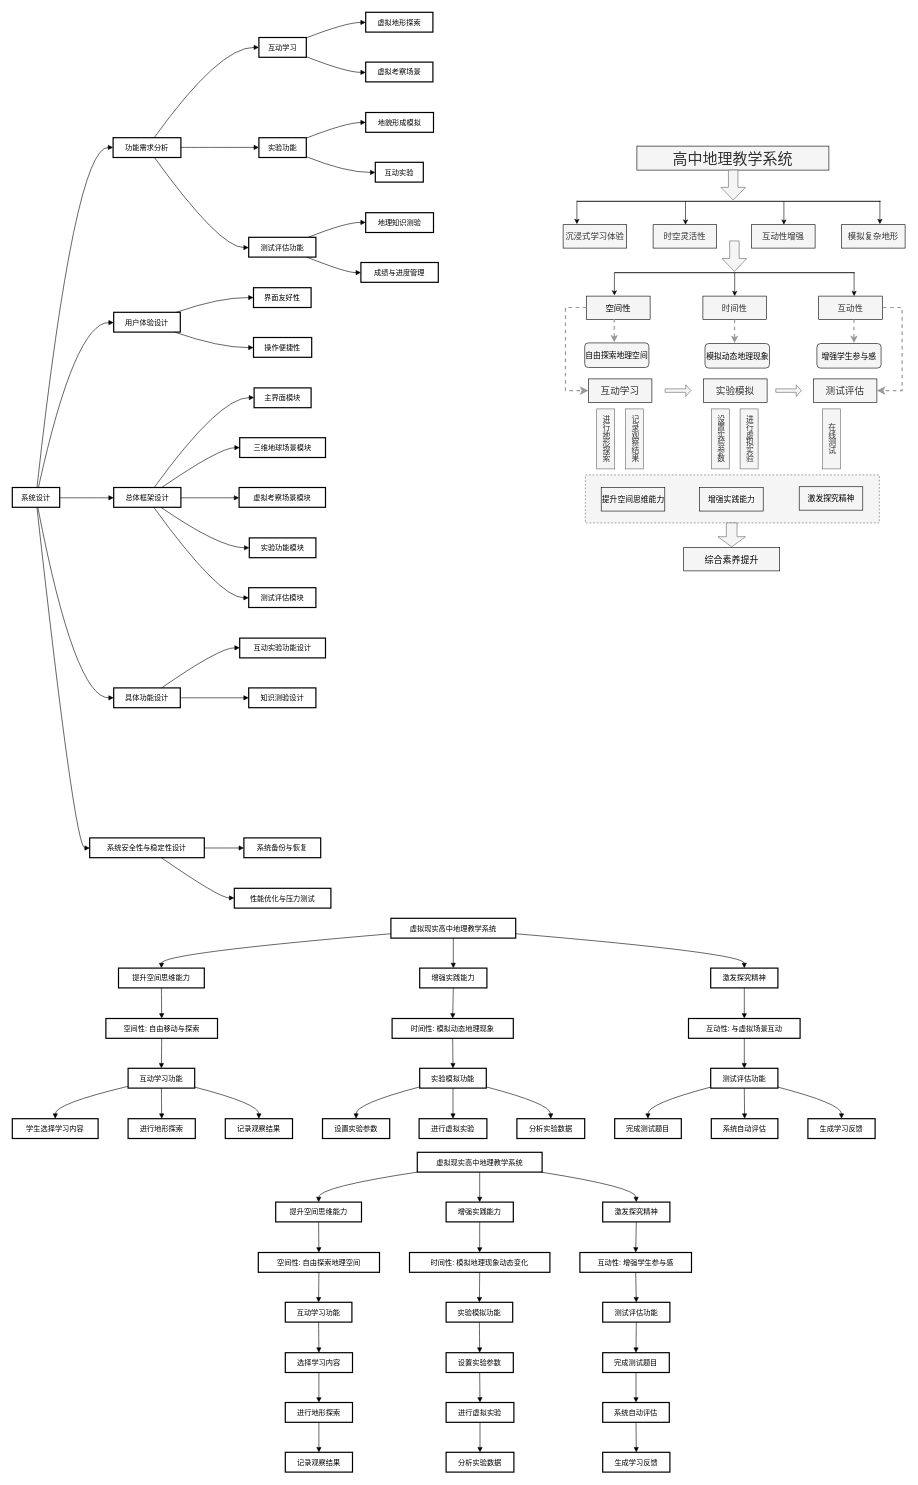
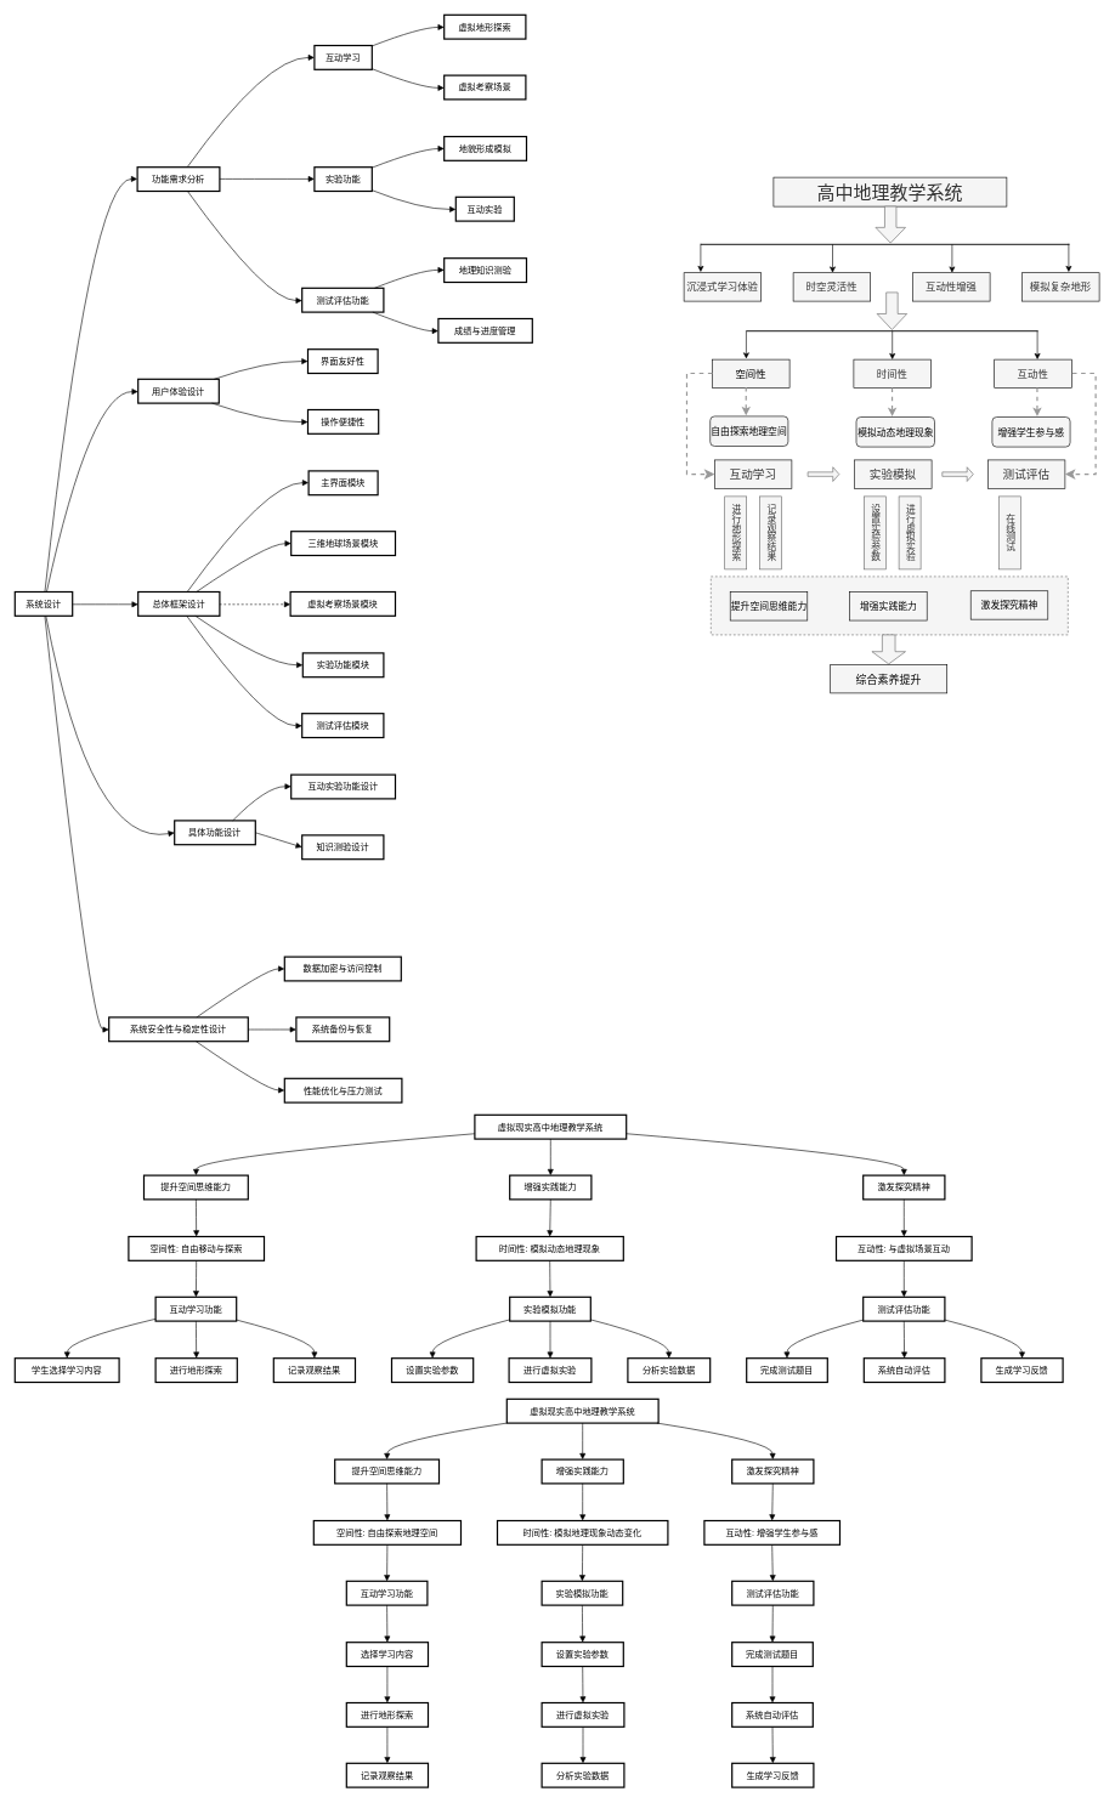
- <mxCell id="45" value="" style="curved=1;startArrow=none;endArrow=block;exitX=0.99;exitY=0.52;entryX=0;entryY=0.52;rounded=0;" parent="1" source="16" target="19" edge="1"><mxGeometry relative="1" as="geometry"><Array as="points" /></mxGeometry></mxCell>
+ <mxCell id="45" value="" style="curved=1;startArrow=none;endArrow=block;exitX=0.99;exitY=0.52;entryX=0;entryY=0.52;rounded=0;dashed=1;" parent="1" source="16" target="19" edge="1"><mxGeometry relative="1" as="geometry"><Array as="points" /></mxGeometry></mxCell>
- <mxCell id="22" value="具体功能设计" style="whiteSpace=wrap;strokeWidth=2;" parent="1" vertex="1"><mxGeometry x="189" y="1146" width="111" height="33" as="geometry" /></mxCell>
+ <mxCell id="22" value="具体功能设计" style="whiteSpace=wrap;strokeWidth=2;" parent="1" vertex="1"><mxGeometry x="239" y="1126" width="111" height="33" as="geometry" /></mxCell>
+ <mxCell id="26" value="数据加密与访问控制" style="whiteSpace=wrap;strokeWidth=2;" parent="1" vertex="1"><mxGeometry x="390" y="1313" width="160" height="33" as="geometry" /></mxCell>
+ <mxCell id="52" value="" style="curved=1;startArrow=none;endArrow=block;exitX=0.63;exitY=0;entryX=0;entryY=0.5;rounded=0;" parent="1" source="25" target="26" edge="1"><mxGeometry relative="1" as="geometry"><Array as="points"><mxPoint x="365" y="1329" /></Array></mxGeometry></mxCell>
